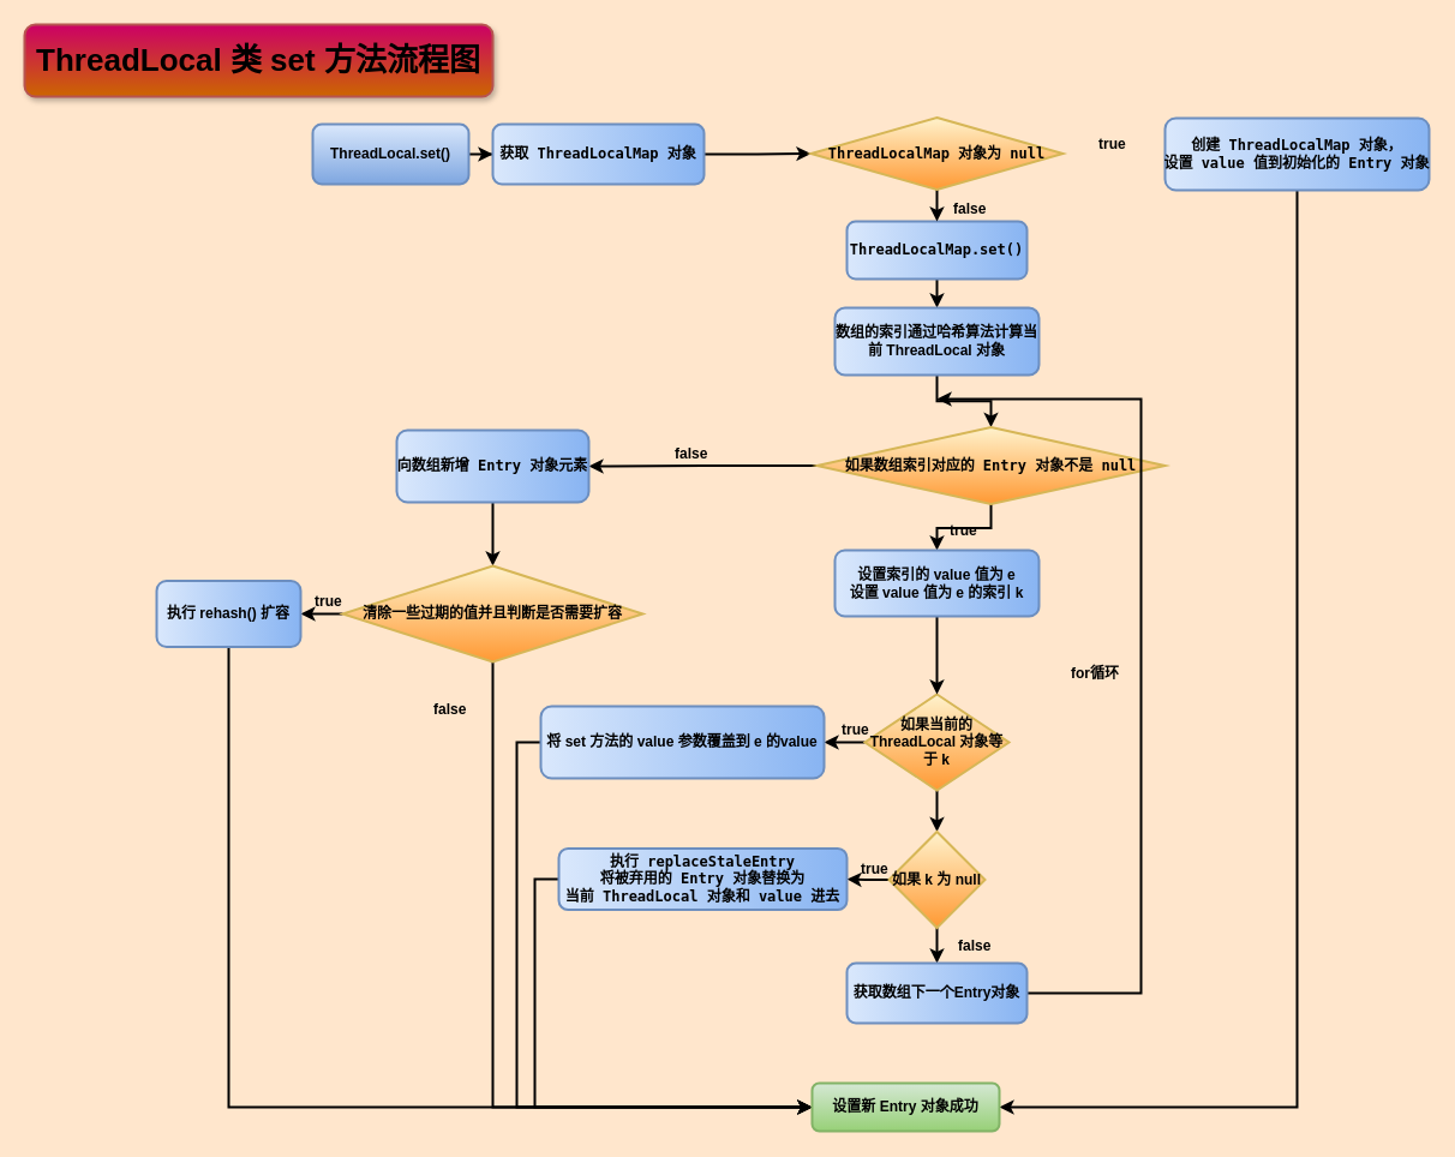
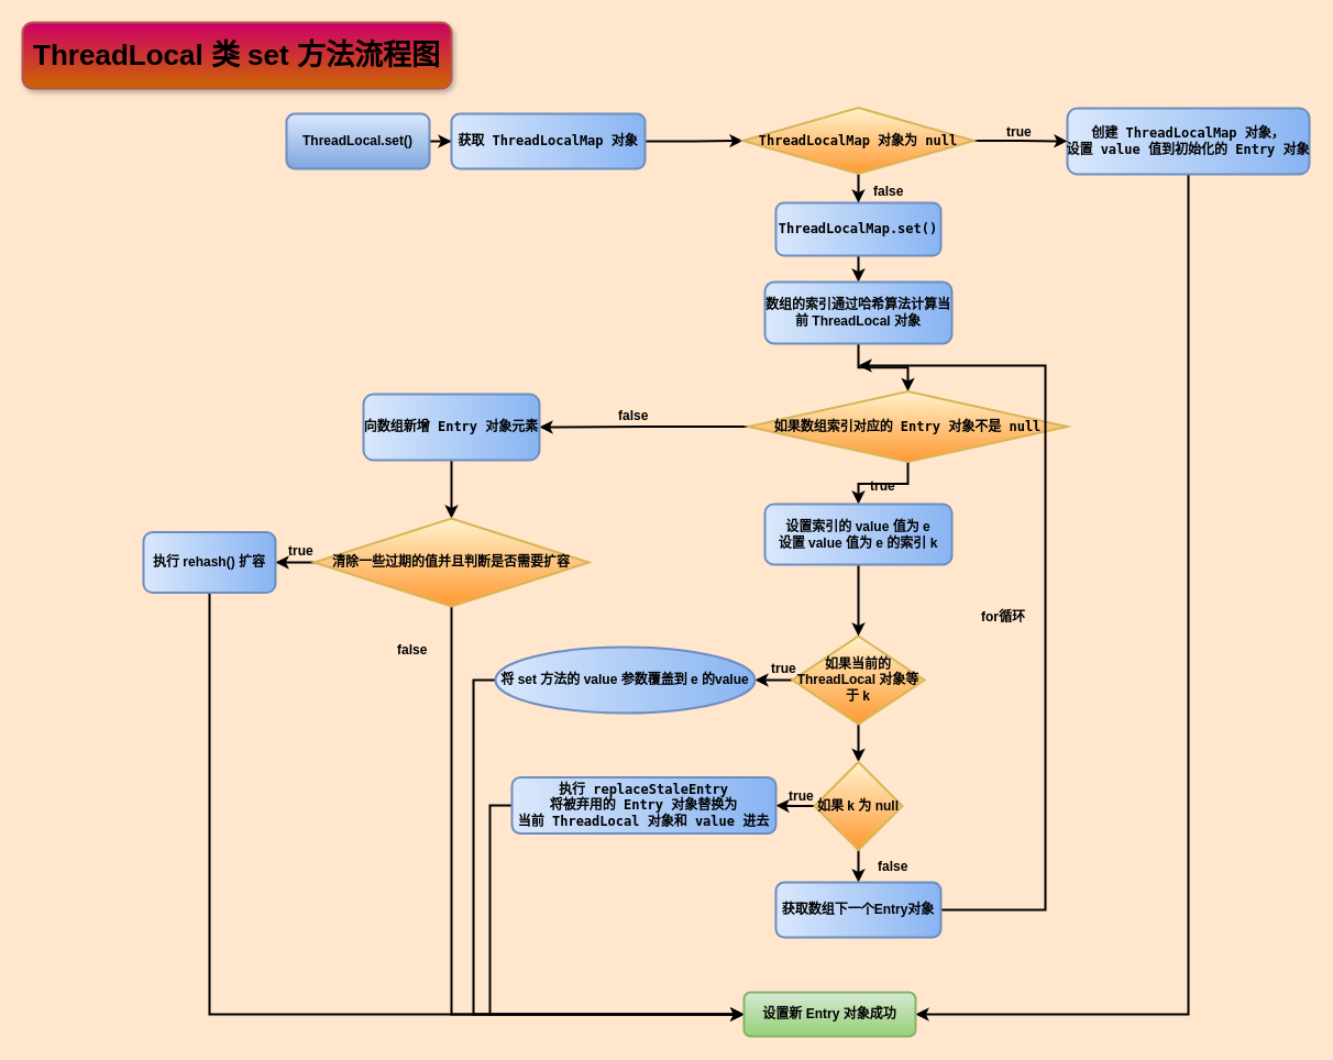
+ <mxCell id="11" style="edgeStyle=orthogonalEdgeStyle;rounded=0;orthogonalLoop=1;jettySize=auto;html=1;exitX=1;exitY=0.5;exitDx=0;exitDy=0;entryX=0;entryY=0.5;entryDx=0;entryDy=0;fontStyle=1;strokeWidth=2;comic=0;" edge="1" parent="1" source="12" target="5"><mxGeometry relative="1" as="geometry" /></mxCell>
- <mxCell id="33" value="将 set 方法的 value 参数覆盖到 e 的value" style="rounded=1;whiteSpace=wrap;html=1;fontStyle=1;gradientColor=#88B4F2;fillColor=#dae8fc;strokeColor=#6c8ebf;gradientDirection=east;strokeWidth=2;comic=0;" vertex="1" parent="1"><mxGeometry x="450" y="588" width="236" height="60" as="geometry" /></mxCell>
+ <mxCell id="33" value="将 set 方法的 value 参数覆盖到 e 的value" style="ellipse;whiteSpace=wrap;html=1;fontStyle=1;gradientColor=#88B4F2;fillColor=#dae8fc;strokeColor=#6c8ebf;gradientDirection=east;strokeWidth=2;comic=0;" vertex="1" parent="1"><mxGeometry x="450" y="588" width="236" height="60" as="geometry" /></mxCell>
